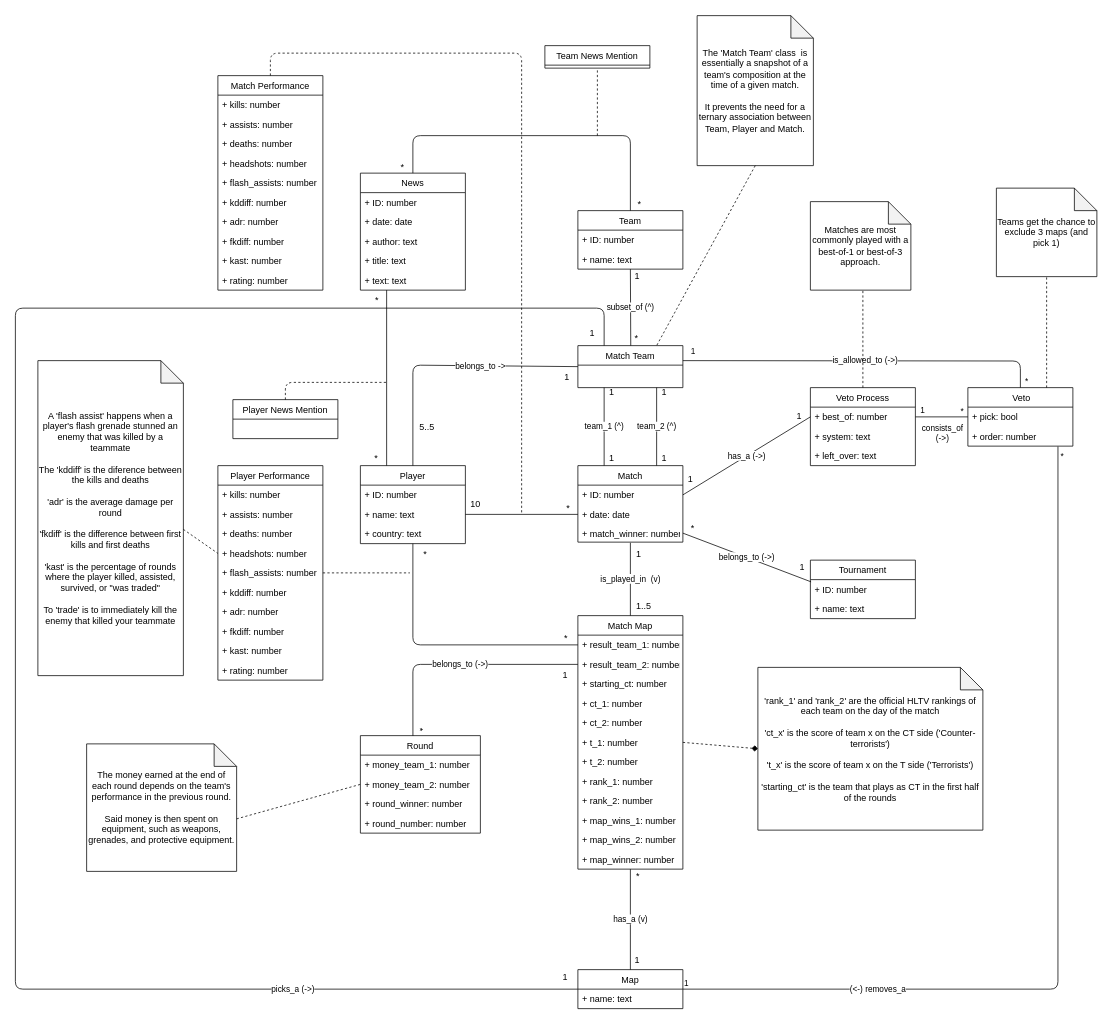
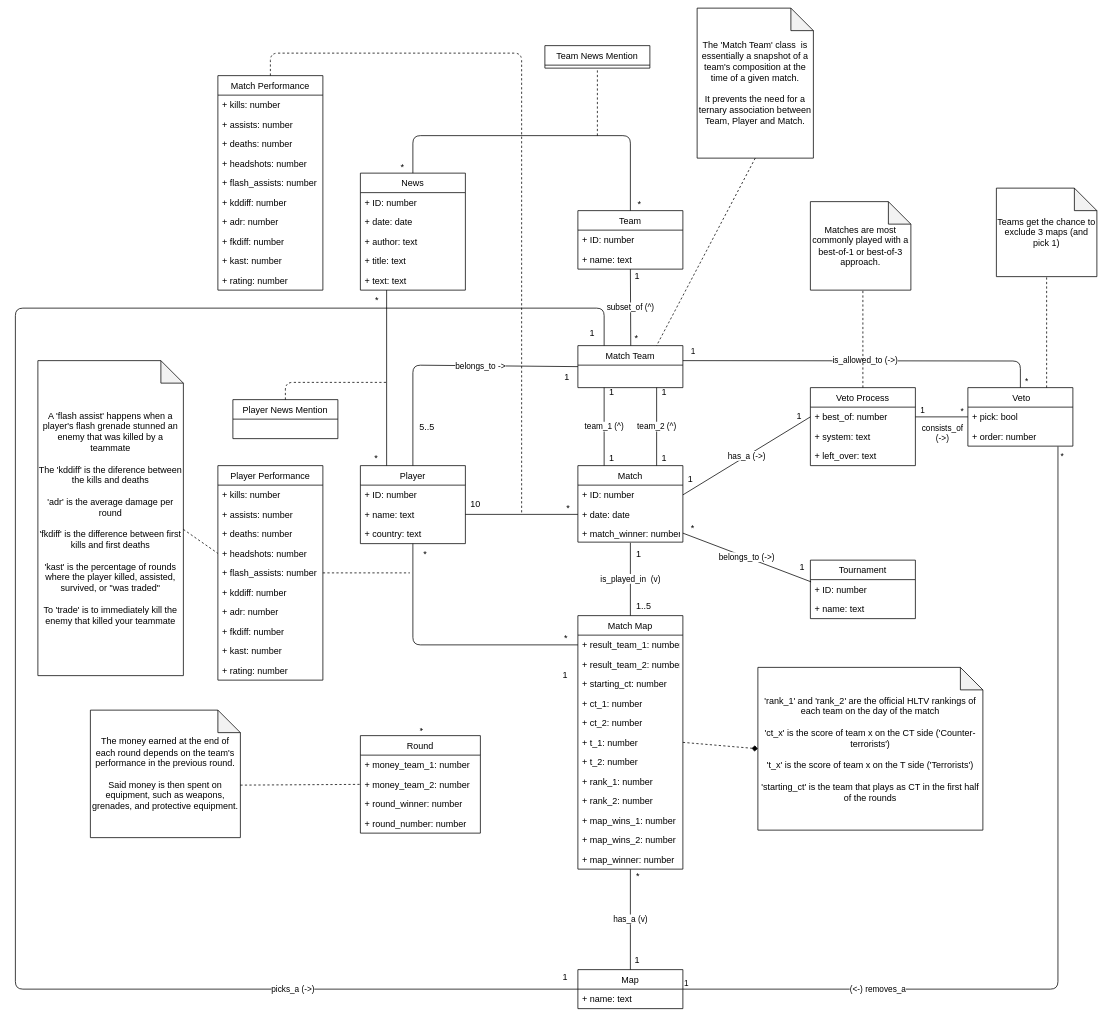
- <mxCell id="114" value="The 'Match Team' class&amp;nbsp; is essentially a snapshot of a team's composition at the time of a given match.&lt;br&gt;&lt;br&gt;It prevents the need for a ternary association between Team, Player and Match." style="shape=note;whiteSpace=wrap;html=1;backgroundOutline=1;darkOpacity=0.05;" parent="1" vertex="1"><mxGeometry x="929" y="20" width="155" height="200" as="geometry" /></mxCell>
+ <mxCell id="114" value="The 'Match Team' class&amp;nbsp; is essentially a snapshot of a team's composition at the time of a given match.&lt;br&gt;&lt;br&gt;It prevents the need for a ternary association between Team, Player and Match." style="shape=note;whiteSpace=wrap;html=1;backgroundOutline=1;darkOpacity=0.05;" parent="1" vertex="1"><mxGeometry x="929" y="10" width="155" height="200" as="geometry" /></mxCell>
- <mxCell id="22" value="belongs_to (-&amp;gt;)" style="endArrow=none;html=1;entryX=0;entryY=0.5;entryDx=0;entryDy=0;exitX=0.438;exitY=0.002;exitDx=0;exitDy=0;exitPerimeter=0;" parent="1" source="72" target="4" edge="1"><mxGeometry width="50" height="50" relative="1" as="geometry"><mxPoint x="670" y="880" as="sourcePoint" /><mxPoint x="720" y="830" as="targetPoint" /><Array as="points"><mxPoint x="550" y="885" /></Array></mxGeometry></mxCell>
- <mxCell id="106" value="The money earned at the end of each round depends on the team's performance in the previous round.&lt;br&gt;&lt;br&gt;Said money is then spent on equipment, such as weapons, grenades, and protective equipment." style="shape=note;whiteSpace=wrap;html=1;backgroundOutline=1;darkOpacity=0.05;align=center;" parent="1" vertex="1"><mxGeometry x="115" y="991" width="200" height="170" as="geometry" /></mxCell>
+ <mxCell id="106" value="The money earned at the end of each round depends on the team's performance in the previous round.&lt;br&gt;&lt;br&gt;Said money is then spent on equipment, such as weapons, grenades, and protective equipment." style="shape=note;whiteSpace=wrap;html=1;backgroundOutline=1;darkOpacity=0.05;align=center;" parent="1" vertex="1"><mxGeometry x="120" y="946" width="200" height="170" as="geometry" /></mxCell>
